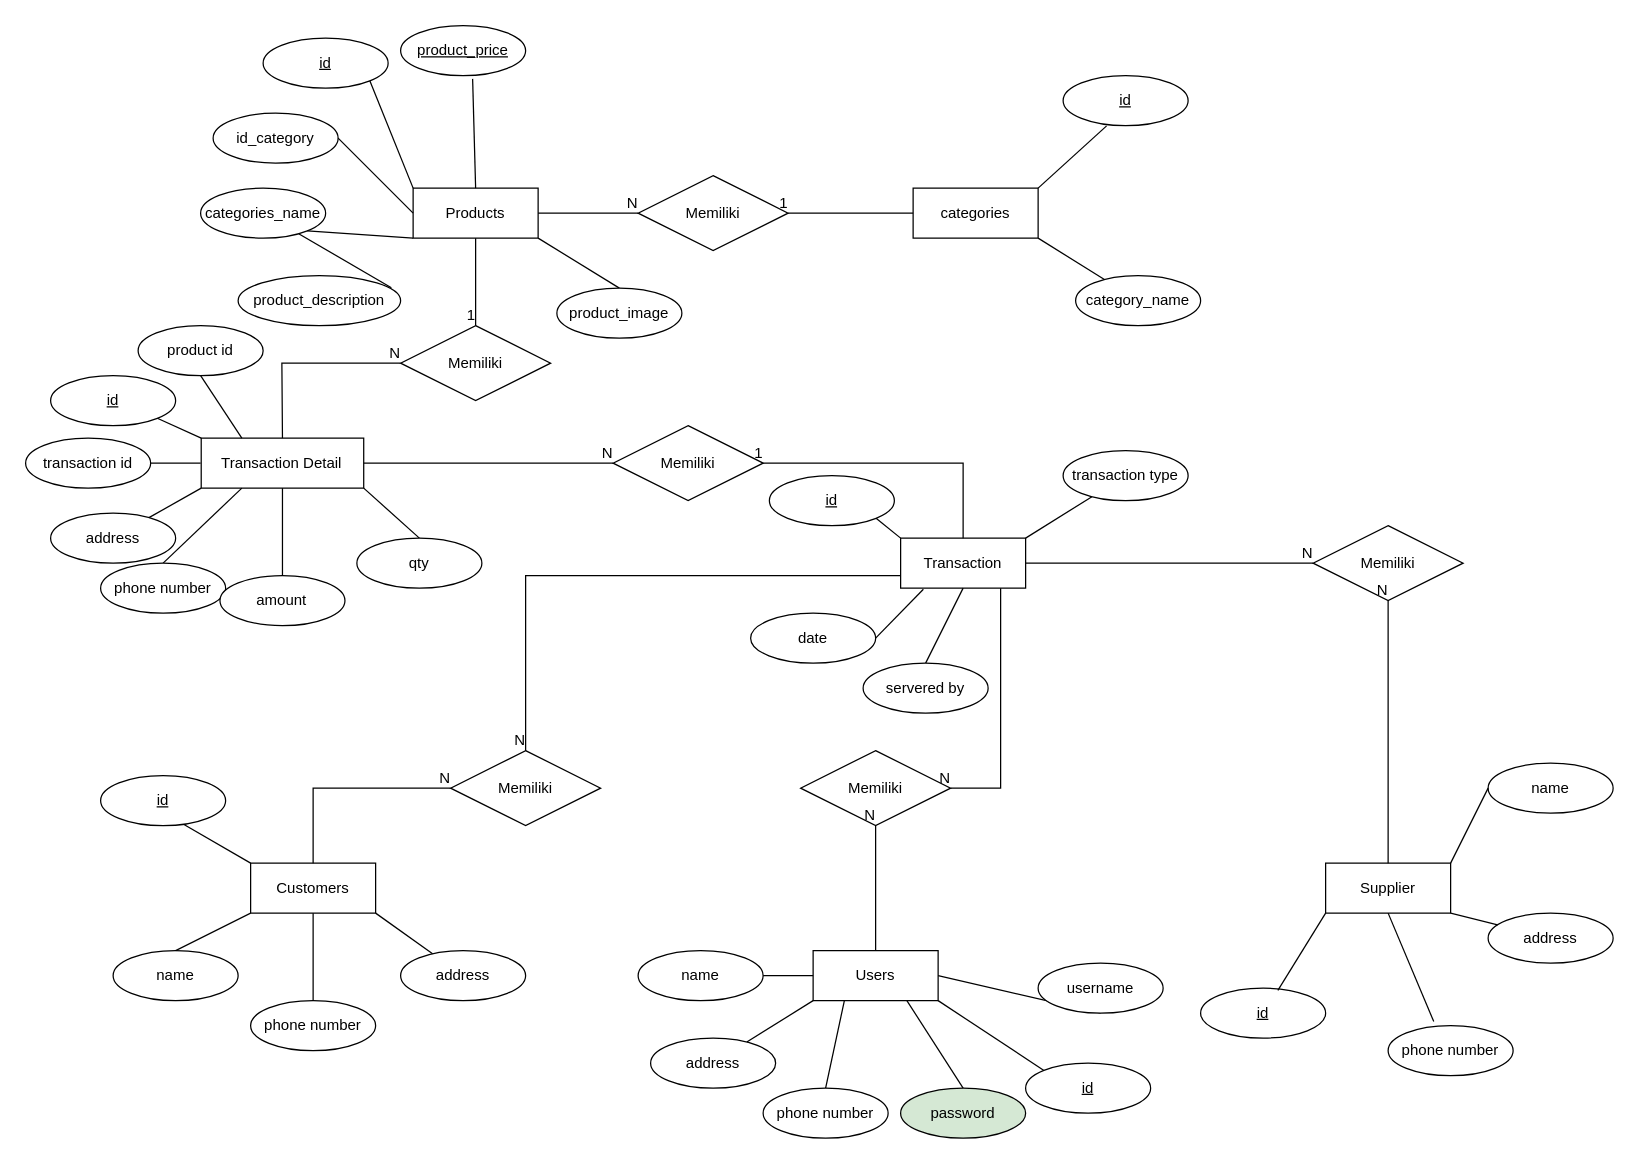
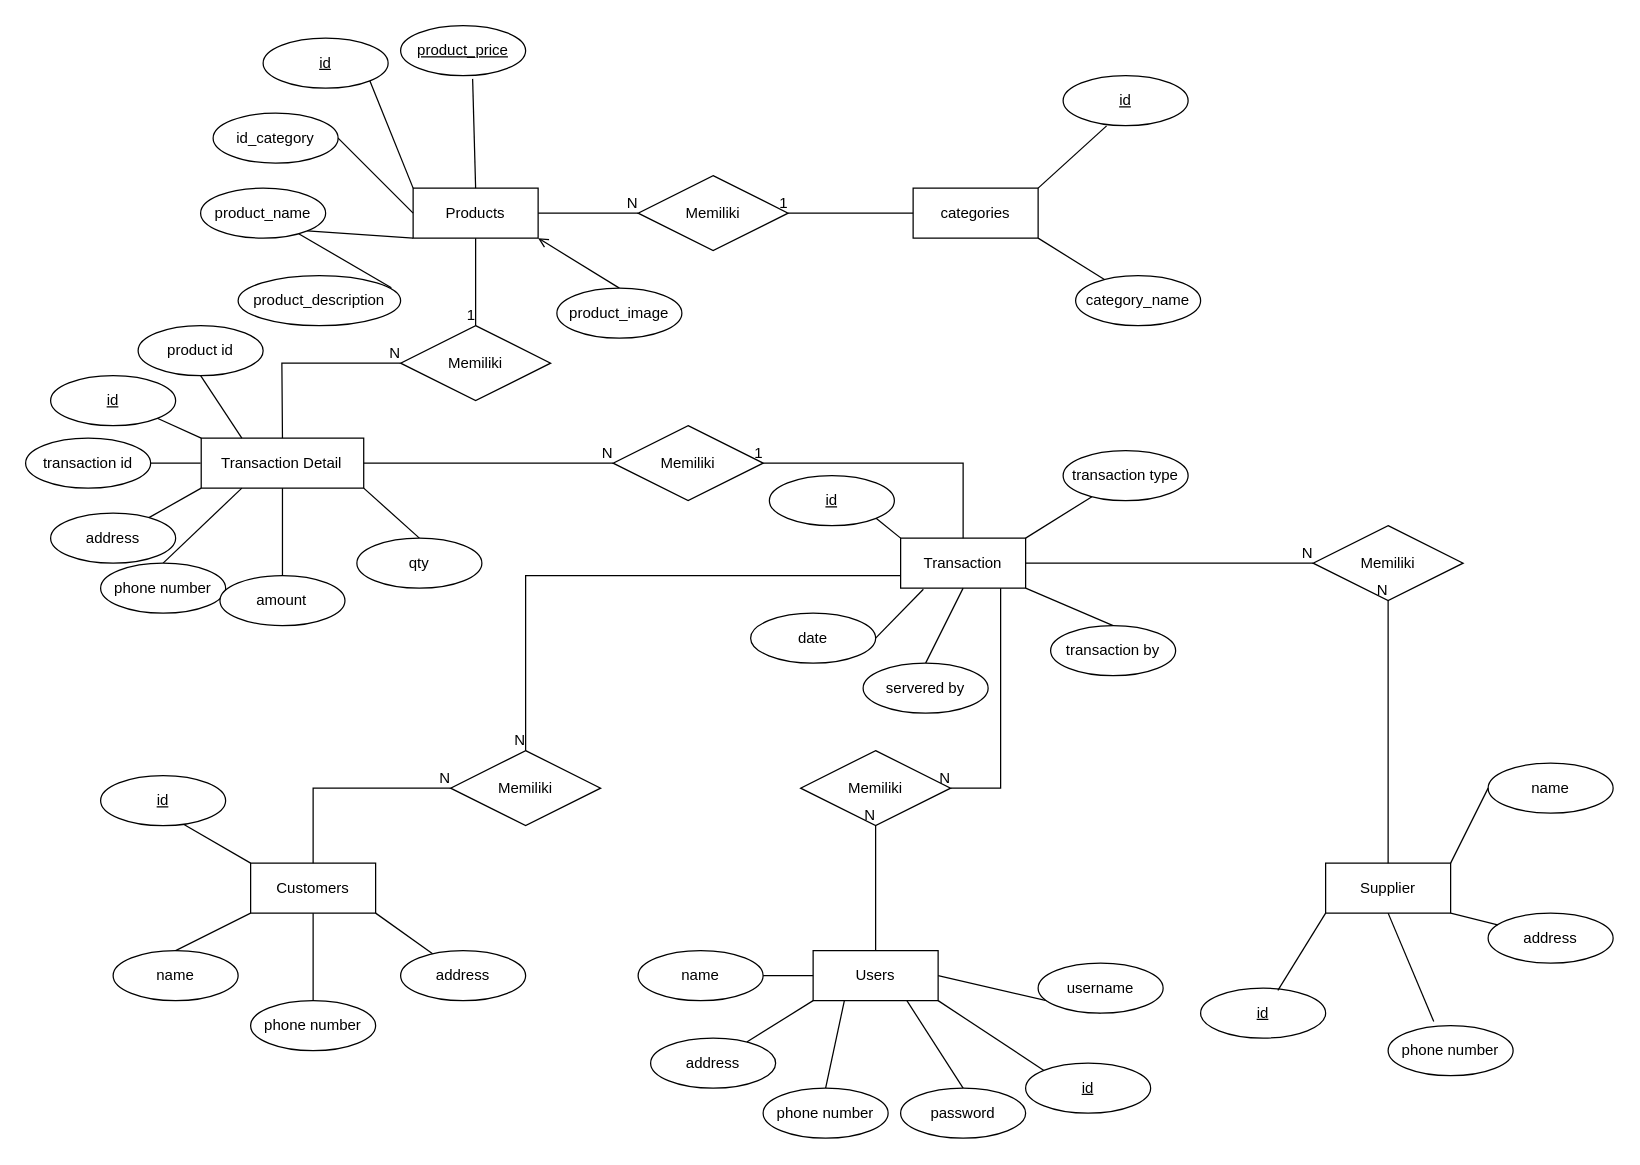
- <mxCell id="7" value="categories_name" style="ellipse;whiteSpace=wrap;html=1;align=center;" parent="1" vertex="1"><mxGeometry x="160" y="150" width="100" height="40" as="geometry" /></mxCell>
+ <mxCell id="7" value="product_name" style="ellipse;whiteSpace=wrap;html=1;align=center;" parent="1" vertex="1"><mxGeometry x="160" y="150" width="100" height="40" as="geometry" /></mxCell>
- <mxCell id="11" value="" style="endArrow=none;html=1;rounded=0;exitX=0.5;exitY=0;exitDx=0;exitDy=0;entryX=1;entryY=1;entryDx=0;entryDy=0;" parent="1" source="52" target="2" edge="1"><mxGeometry relative="1" as="geometry"><mxPoint x="375" y="250" as="sourcePoint" /><mxPoint x="375" y="190" as="targetPoint" /></mxGeometry></mxCell>
+ <mxCell id="11" value="" style="endArrow=open;html=1;rounded=0;exitX=0.5;exitY=0;exitDx=0;exitDy=0;entryX=1;entryY=1;entryDx=0;entryDy=0;" parent="1" source="52" target="2" edge="1"><mxGeometry relative="1" as="geometry"><mxPoint x="375" y="250" as="sourcePoint" /><mxPoint x="375" y="190" as="targetPoint" /></mxGeometry></mxCell>
+ <mxCell id="90" value="" style="endArrow=none;html=1;rounded=0;exitX=0.5;exitY=0;exitDx=0;exitDy=0;entryX=1;entryY=1;entryDx=0;entryDy=0;" parent="1" source="91" target="42" edge="1"><mxGeometry relative="1" as="geometry"><mxPoint x="795.858" y="725.826" as="sourcePoint" /><mxPoint x="900" y="460" as="targetPoint" /></mxGeometry></mxCell>
+ <mxCell id="91" value="transaction by" style="ellipse;whiteSpace=wrap;html=1;align=center;" parent="1" vertex="1"><mxGeometry x="840" y="500" width="100" height="40" as="geometry" /></mxCell>
- <mxCell id="70" value="password" style="ellipse;whiteSpace=wrap;html=1;align=center;fillColor=#d5e8d4;" parent="1" vertex="1"><mxGeometry x="720" y="870" width="100" height="40" as="geometry" /></mxCell>
+ <mxCell id="70" value="password" style="ellipse;whiteSpace=wrap;html=1;align=center;" parent="1" vertex="1"><mxGeometry x="720" y="870" width="100" height="40" as="geometry" /></mxCell>
